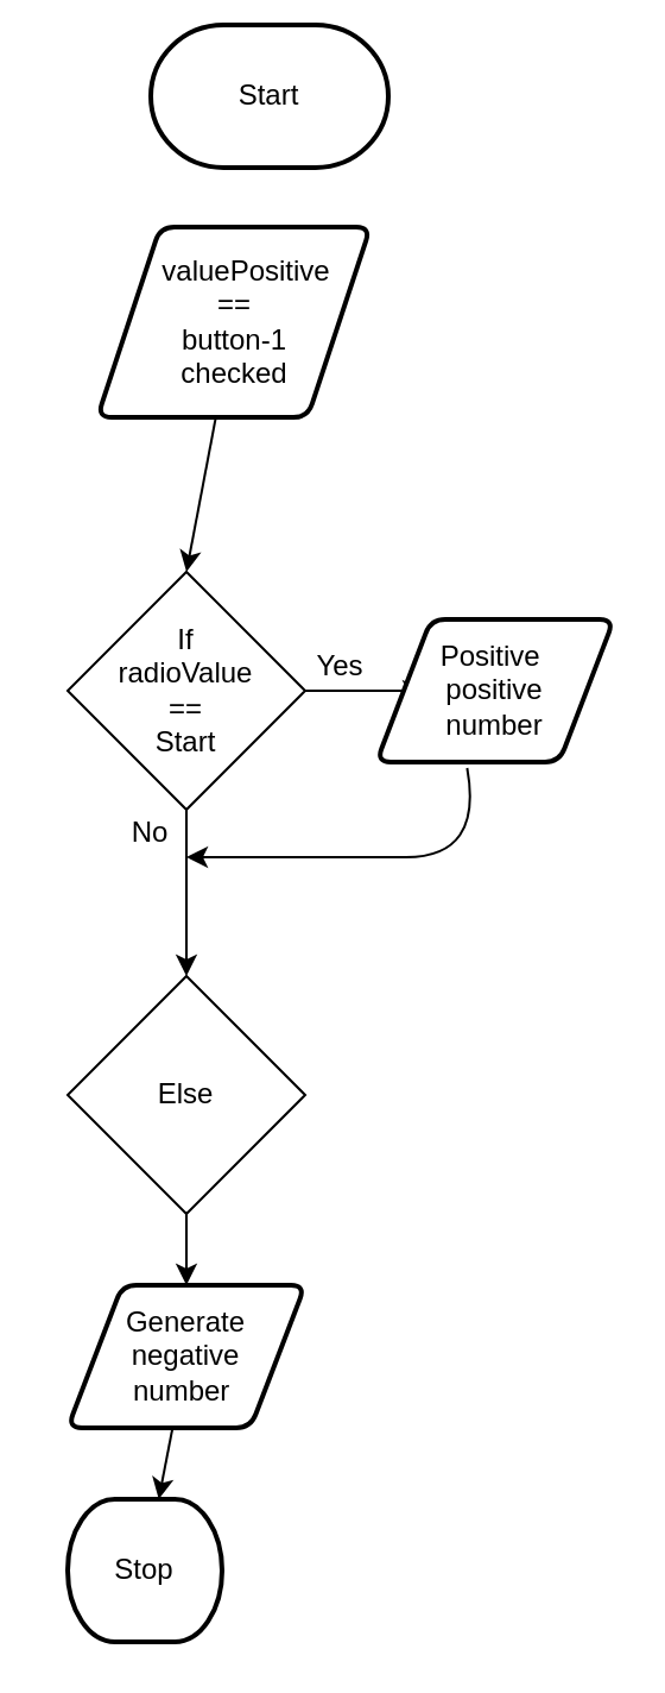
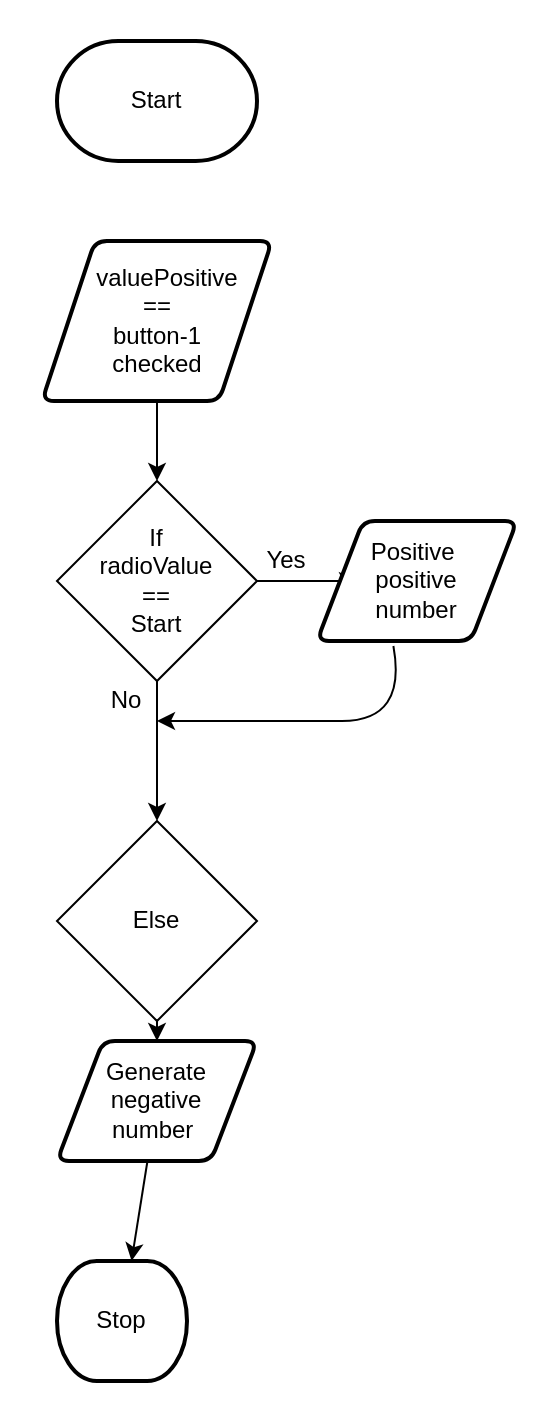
- <mxCell id="2" value="Start" style="strokeWidth=2;html=1;shape=mxgraph.flowchart.terminator;whiteSpace=wrap;" parent="1" vertex="1"><mxGeometry x="63" y="10" width="100" height="60" as="geometry" /></mxCell>
+ <mxCell id="2" value="Start" style="strokeWidth=2;html=1;shape=mxgraph.flowchart.terminator;whiteSpace=wrap;" parent="1" vertex="1"><mxGeometry x="28" y="20" width="100" height="60" as="geometry" /></mxCell>
- <mxCell id="4" value="&amp;nbsp; &amp;nbsp; valuePositive&amp;nbsp;&lt;br&gt;==&lt;br&gt;button-1 &lt;br&gt;checked" style="shape=parallelogram;html=1;strokeWidth=2;perimeter=parallelogramPerimeter;whiteSpace=wrap;rounded=1;arcSize=12;size=0.23;" parent="1" vertex="1"><mxGeometry x="40.5" y="95" width="115" height="80" as="geometry" /></mxCell>
+ <mxCell id="4" value="&amp;nbsp; &amp;nbsp; valuePositive&amp;nbsp;&lt;br&gt;==&lt;br&gt;button-1 &lt;br&gt;checked" style="shape=parallelogram;html=1;strokeWidth=2;perimeter=parallelogramPerimeter;whiteSpace=wrap;rounded=1;arcSize=12;size=0.23;" parent="1" vertex="1"><mxGeometry x="20.5" y="120" width="115" height="80" as="geometry" /></mxCell>
- <mxCell id="9" value="Generate negative &lt;br&gt;number&amp;nbsp;" style="shape=parallelogram;html=1;strokeWidth=2;perimeter=parallelogramPerimeter;whiteSpace=wrap;rounded=1;arcSize=12;size=0.23;" vertex="1" parent="1"><mxGeometry x="28" y="540" width="100" height="60" as="geometry" /></mxCell>
+ <mxCell id="9" value="Generate negative &lt;br&gt;number&amp;nbsp;" style="shape=parallelogram;html=1;strokeWidth=2;perimeter=parallelogramPerimeter;whiteSpace=wrap;rounded=1;arcSize=12;size=0.23;" vertex="1" parent="1"><mxGeometry x="28" y="520" width="100" height="60" as="geometry" /></mxCell>
